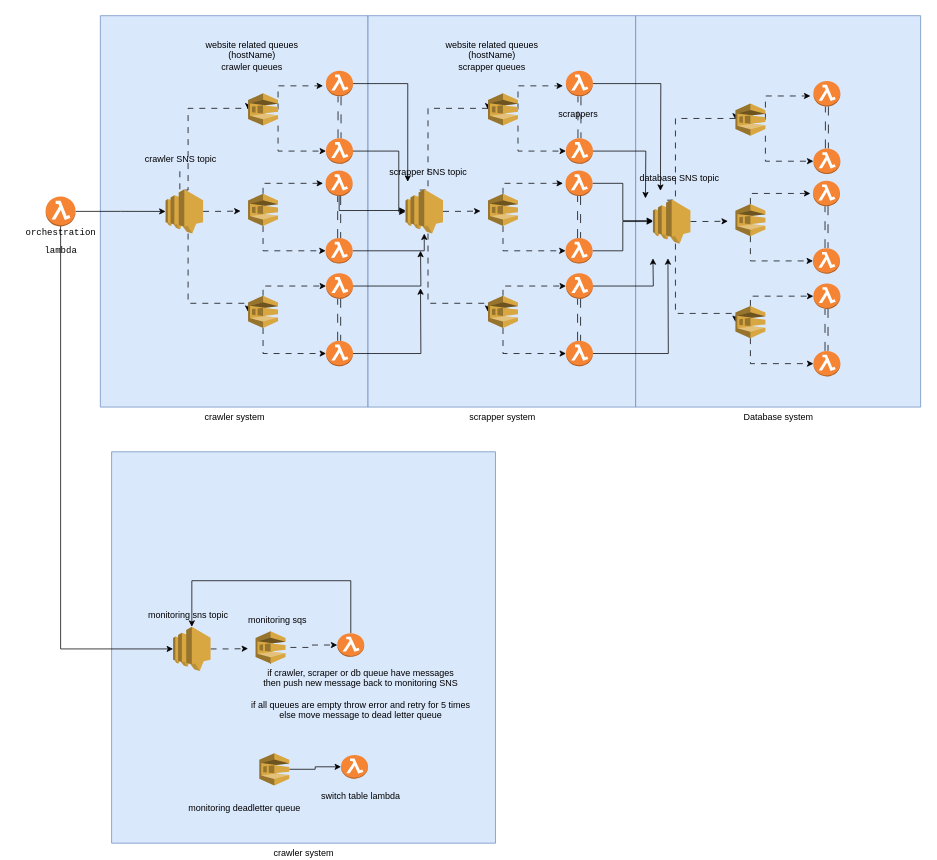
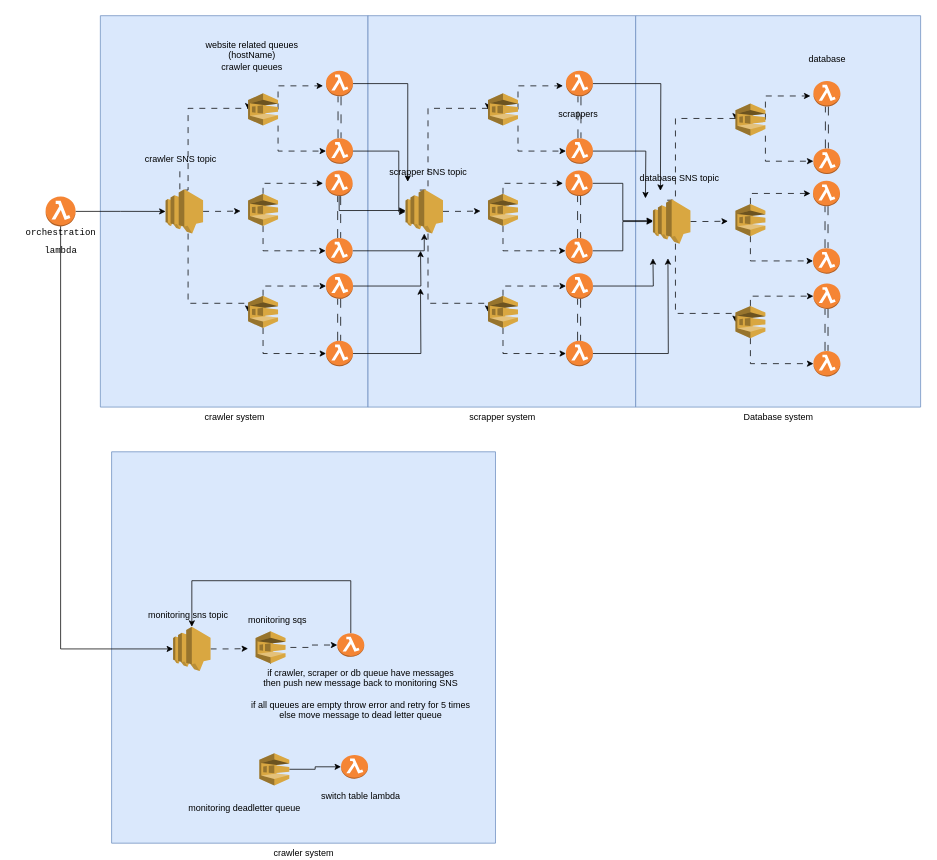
- <mxCell id="52" value="website related queues&lt;br&gt;(hostName)&lt;br&gt;scrapper&amp;nbsp;queues" style="text;html=1;align=center;verticalAlign=middle;resizable=0;points=[];autosize=1;strokeColor=none;fillColor=none;" vertex="1" parent="1"><mxGeometry x="580" y="44" width="150" height="60" as="geometry" /></mxCell>
+ <mxCell id="95" value="database" style="text;html=1;align=center;verticalAlign=middle;resizable=0;points=[];autosize=1;strokeColor=none;fillColor=none;" vertex="1" parent="1"><mxGeometry x="1067" y="64" width="70" height="30" as="geometry" /></mxCell>
